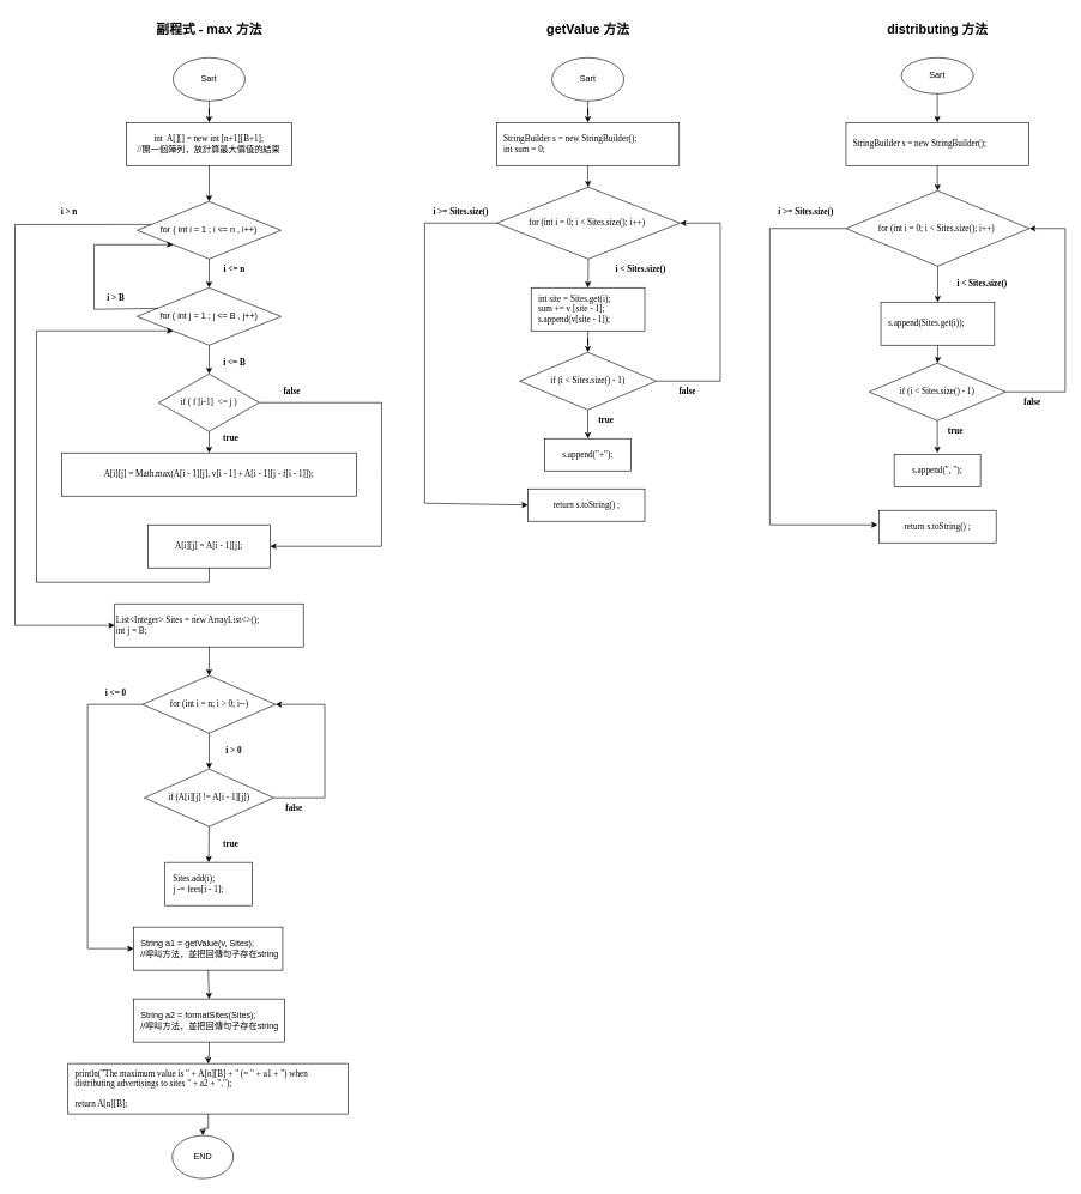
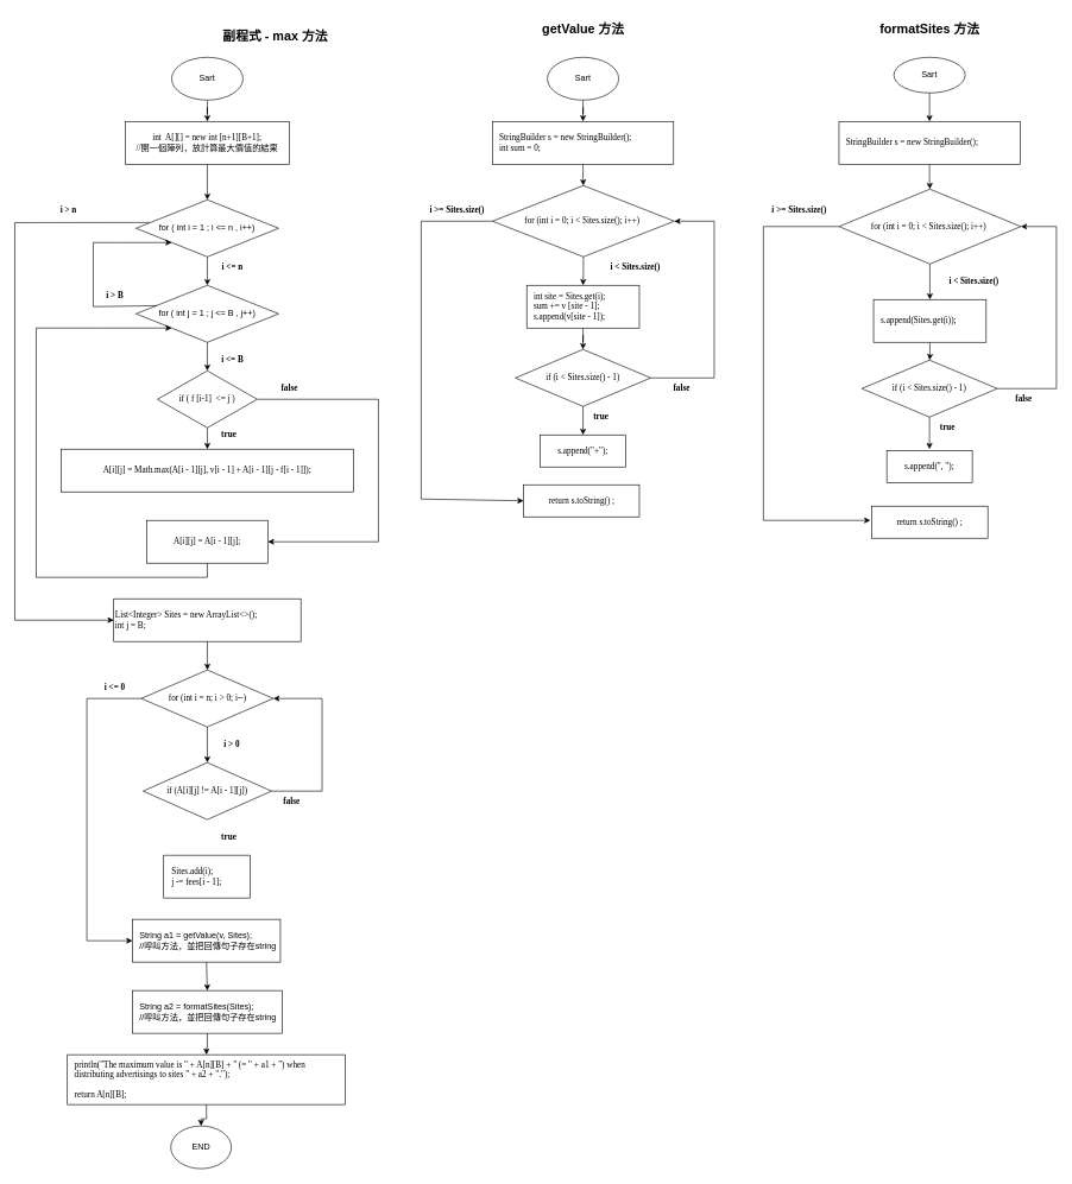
- <mxCell id="5" value="副程式 - max 方法" style="text;strokeColor=none;fillColor=none;html=1;fontSize=18;fontStyle=1;verticalAlign=middle;align=center;fontFamily=Helvetica;labelBorderColor=none;labelBackgroundColor=none;" vertex="1" parent="1"><mxGeometry x="190" y="20" width="200" height="40" as="geometry" /></mxCell>
+ <mxCell id="5" value="副程式 - max 方法" style="text;strokeColor=none;fillColor=none;html=1;fontSize=18;fontStyle=1;verticalAlign=middle;align=center;fontFamily=Helvetica;labelBorderColor=none;labelBackgroundColor=none;" vertex="1" parent="1"><mxGeometry x="285" y="30" width="200" height="40" as="geometry" /></mxCell>
- <mxCell id="45" value="distributing 方法" style="text;strokeColor=none;fillColor=none;html=1;fontSize=18;fontStyle=1;verticalAlign=middle;align=center;fontFamily=Helvetica;labelBorderColor=none;labelBackgroundColor=none;" vertex="1" parent="1"><mxGeometry x="1203" y="20" width="200" height="40" as="geometry" /></mxCell>
+ <mxCell id="45" value="formatSites 方法" style="text;strokeColor=none;fillColor=none;html=1;fontSize=18;fontStyle=1;verticalAlign=middle;align=center;fontFamily=Helvetica;labelBorderColor=none;labelBackgroundColor=none;" vertex="1" parent="1"><mxGeometry x="1203" y="20" width="200" height="40" as="geometry" /></mxCell>
- <mxCell id="33" value="" style="endArrow=classic;html=1;rounded=0;exitX=0.5;exitY=1;exitDx=0;exitDy=0;entryX=0.5;entryY=0;entryDx=0;entryDy=0;" edge="1" parent="1" source="29" target="30"><mxGeometry width="50" height="50" relative="1" as="geometry"><mxPoint x="400" y="1210" as="sourcePoint" /><mxPoint x="450" y="1160" as="targetPoint" /></mxGeometry></mxCell>
